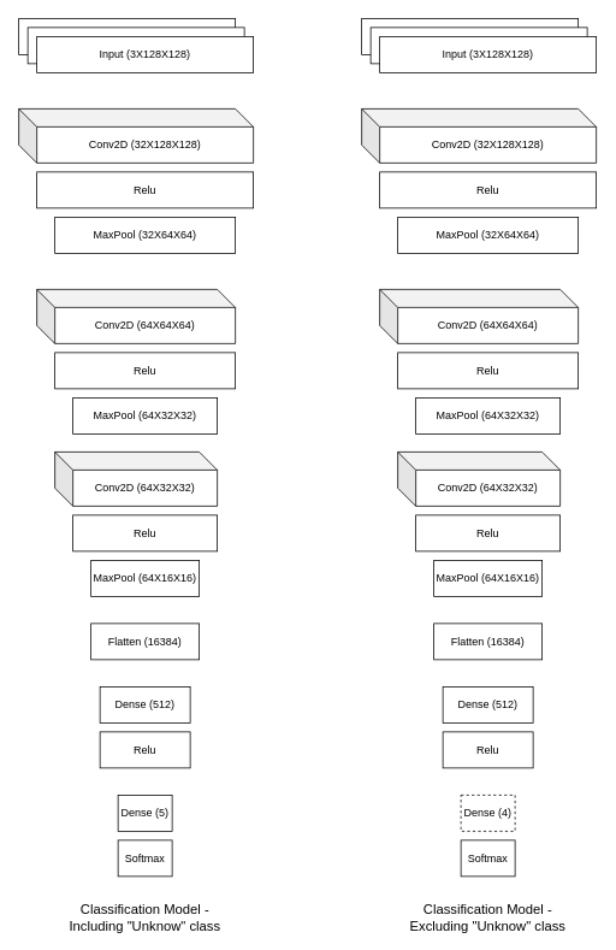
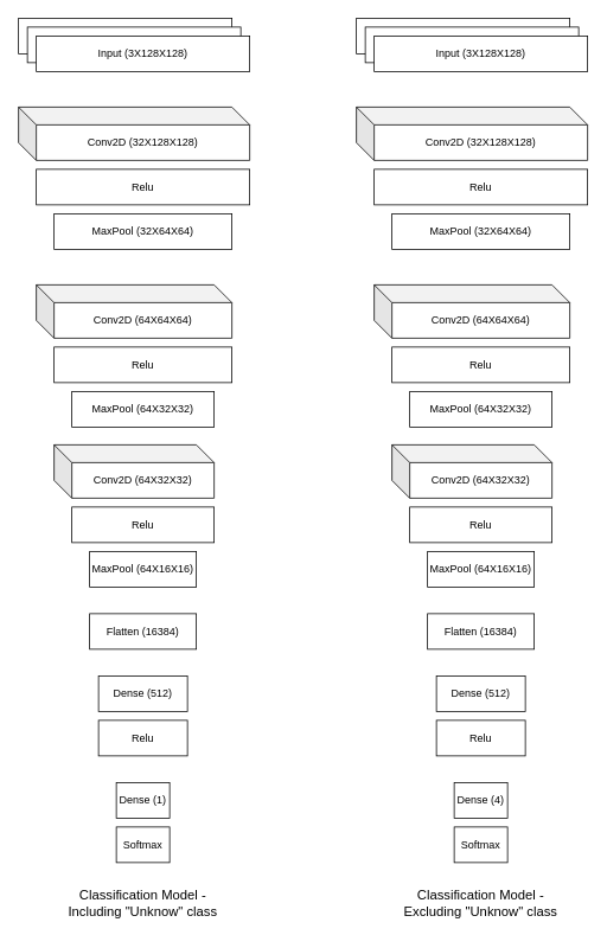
- <mxCell id="17" value="Dense (5)" style="rounded=0;whiteSpace=wrap;html=1;" vertex="1" parent="1"><mxGeometry x="130" y="880" width="60" height="40" as="geometry" /></mxCell>
+ <mxCell id="17" value="Dense (1)" style="rounded=0;whiteSpace=wrap;html=1;" vertex="1" parent="1"><mxGeometry x="130" y="880" width="60" height="40" as="geometry" /></mxCell>
- <mxCell id="34" value="Dense (4)" style="rounded=0;whiteSpace=wrap;html=1;dashed=1;" vertex="1" parent="1"><mxGeometry x="510" y="880" width="60" height="40" as="geometry" /></mxCell>
+ <mxCell id="34" value="Dense (4)" style="rounded=0;whiteSpace=wrap;html=1;" vertex="1" parent="1"><mxGeometry x="510" y="880" width="60" height="40" as="geometry" /></mxCell>
